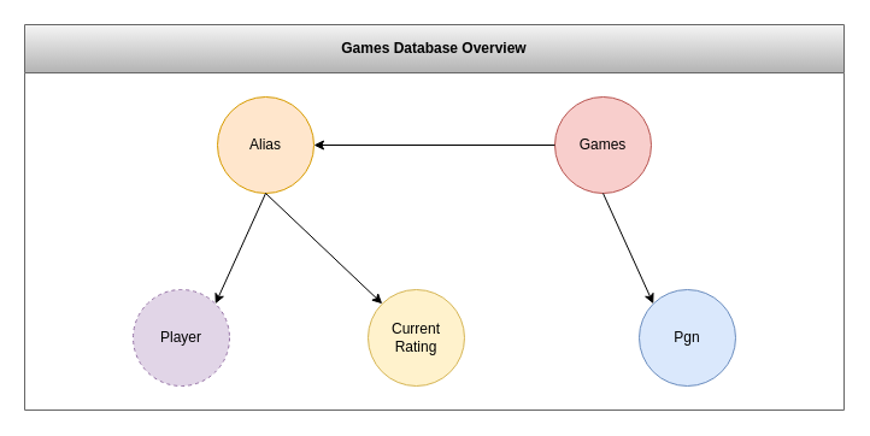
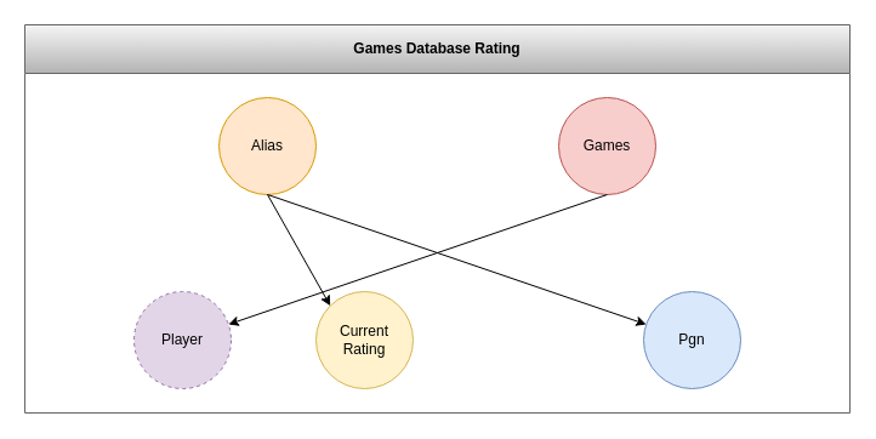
- <mxCell id="2" value="Games Database Overview" style="swimlane;whiteSpace=wrap;html=1;swimlaneFillColor=default;fillColor=#f5f5f5;gradientColor=#b3b3b3;strokeColor=#666666;gradientDirection=south;startSize=40;" parent="1" vertex="1"><mxGeometry x="20" y="20" width="680" height="320" as="geometry" /></mxCell>
+ <mxCell id="2" value="Games Database Rating" style="swimlane;whiteSpace=wrap;html=1;swimlaneFillColor=default;fillColor=#f5f5f5;gradientColor=#b3b3b3;strokeColor=#666666;gradientDirection=south;startSize=40;" parent="1" vertex="1"><mxGeometry x="20" y="20" width="680" height="320" as="geometry" /></mxCell>
- <mxCell id="11" value="" style="endArrow=classic;html=1;entryX=1;entryY=0.5;entryDx=0;entryDy=0;exitX=0;exitY=0.5;exitDx=0;exitDy=0;" parent="2" source="3" target="4" edge="1"><mxGeometry width="50" height="50" relative="1" as="geometry"><mxPoint x="380" y="290" as="sourcePoint" /><mxPoint x="430" y="240" as="targetPoint" /></mxGeometry></mxCell>
- <mxCell id="9" value="" style="endArrow=classic;html=1;exitX=0.5;exitY=1;exitDx=0;exitDy=0;entryX=0;entryY=0;entryDx=0;entryDy=0;" parent="2" source="3" target="8" edge="1"><mxGeometry width="50" height="50" relative="1" as="geometry"><mxPoint x="430" y="290" as="sourcePoint" /><mxPoint x="480" y="240" as="targetPoint" /></mxGeometry></mxCell>
+ <mxCell id="9" value="" style="endArrow=classic;html=1;exitX=0.5;exitY=1;exitDx=0;exitDy=0;" parent="2" source="3" target="7" edge="1"><mxGeometry width="50" height="50" relative="1" as="geometry"><mxPoint x="430" y="290" as="sourcePoint" /><mxPoint x="480" y="240" as="targetPoint" /></mxGeometry></mxCell>
- <mxCell id="10" value="" style="endArrow=classic;html=1;exitX=0.5;exitY=1;exitDx=0;exitDy=0;entryX=1;entryY=0;entryDx=0;entryDy=0;" parent="2" source="4" target="7" edge="1"><mxGeometry width="50" height="50" relative="1" as="geometry"><mxPoint x="380" y="290" as="sourcePoint" /><mxPoint x="430" y="240" as="targetPoint" /></mxGeometry></mxCell>
+ <mxCell id="10" value="" style="endArrow=classic;html=1;exitX=0.5;exitY=1;exitDx=0;exitDy=0;" parent="2" source="4" target="8" edge="1"><mxGeometry width="50" height="50" relative="1" as="geometry"><mxPoint x="380" y="290" as="sourcePoint" /><mxPoint x="430" y="240" as="targetPoint" /></mxGeometry></mxCell>
- <mxCell id="6" value="Current Rating" style="ellipse;whiteSpace=wrap;html=1;aspect=fixed;fillColor=#fff2cc;strokeColor=#d6b656;" parent="2" vertex="1"><mxGeometry x="285" y="220" width="80" height="80" as="geometry" /></mxCell>
+ <mxCell id="6" value="Current Rating" style="ellipse;whiteSpace=wrap;html=1;aspect=fixed;fillColor=#fff2cc;strokeColor=#d6b656;" parent="2" vertex="1"><mxGeometry x="240" y="220" width="80" height="80" as="geometry" /></mxCell>
